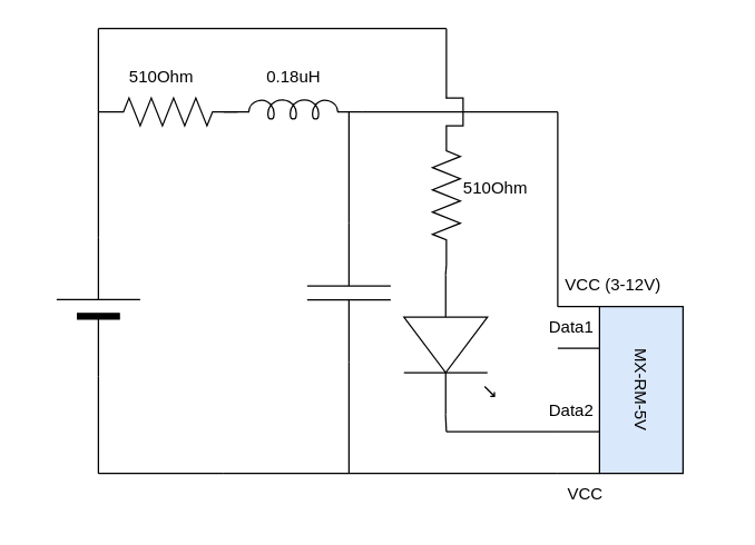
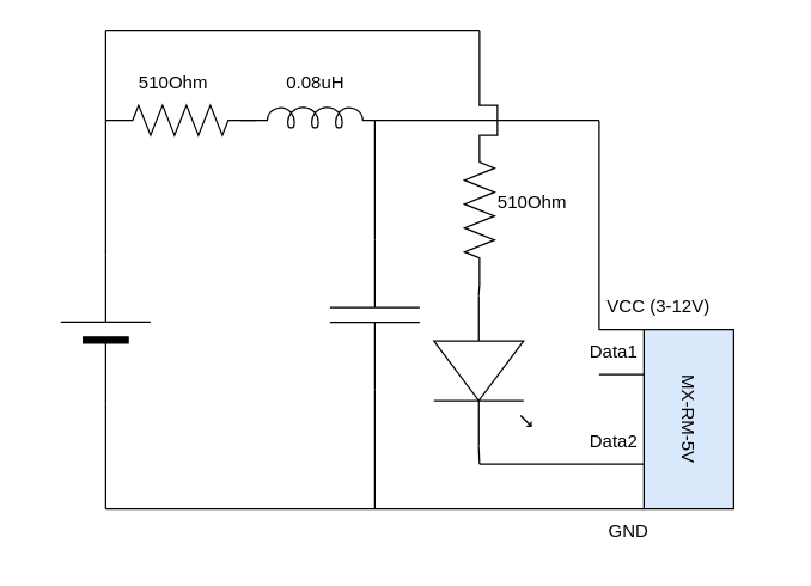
- <mxCell id="35" value="0.18uH" style="text;html=1;align=center;verticalAlign=middle;resizable=0;points=[];autosize=1;strokeColor=none;fillColor=none;" vertex="1" parent="1"><mxGeometry x="180" y="40" width="60" height="30" as="geometry" /></mxCell>
+ <mxCell id="35" value="0.08uH" style="text;html=1;align=center;verticalAlign=middle;resizable=0;points=[];autosize=1;strokeColor=none;fillColor=none;" vertex="1" parent="1"><mxGeometry x="180" y="40" width="60" height="30" as="geometry" /></mxCell>
- <mxCell id="19" value="VCC" style="text;html=1;align=center;verticalAlign=middle;whiteSpace=wrap;rounded=0;" parent="1" vertex="1"><mxGeometry x="390" y="340" width="60" height="30" as="geometry" /></mxCell>
+ <mxCell id="19" value="GND" style="text;html=1;align=center;verticalAlign=middle;whiteSpace=wrap;rounded=0;" parent="1" vertex="1"><mxGeometry x="390" y="340" width="60" height="30" as="geometry" /></mxCell>
